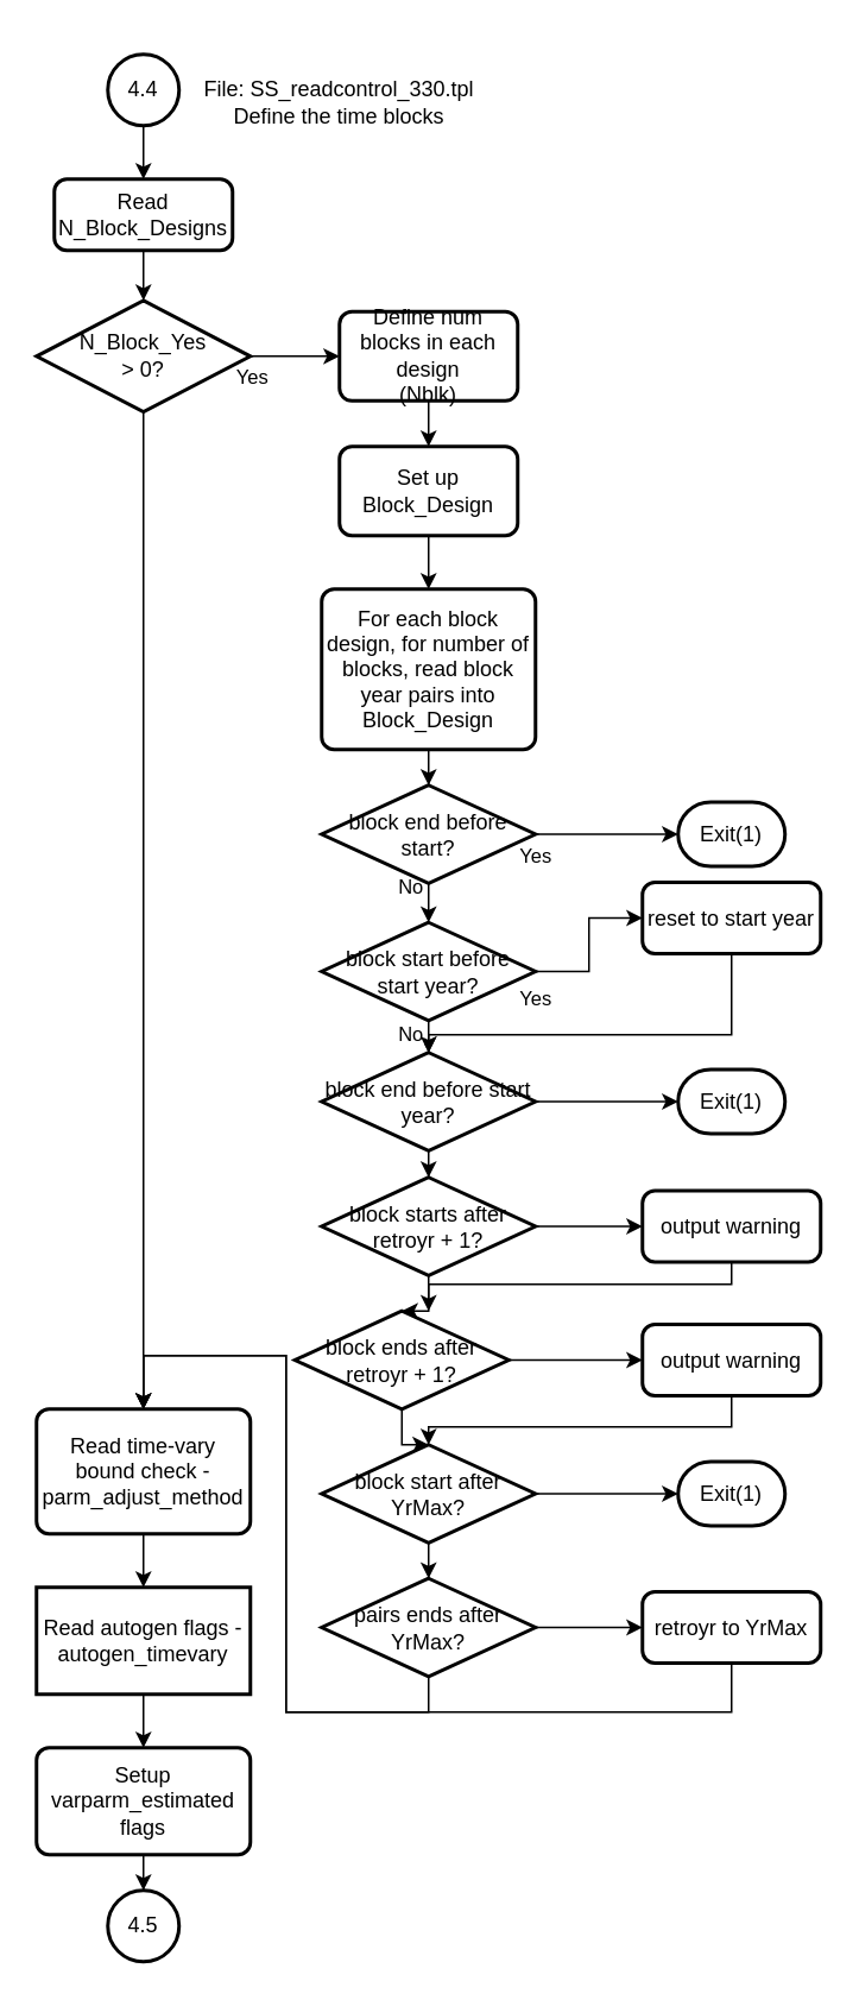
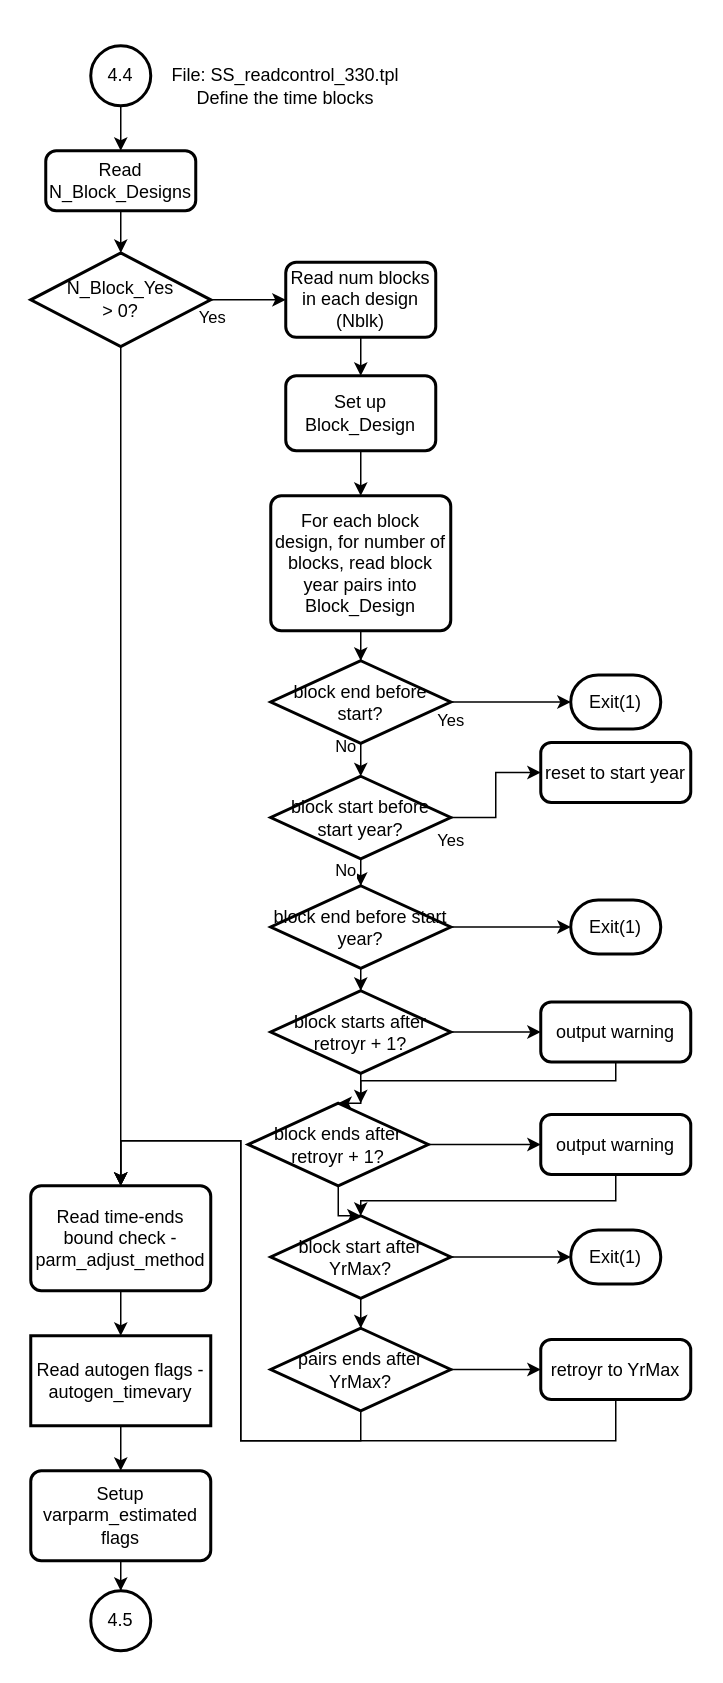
- <mxCell id="8" value="Define num blocks in each design&lt;br&gt;(Nblk)" style="rounded=1;whiteSpace=wrap;html=1;absoluteArcSize=1;arcSize=14;strokeWidth=2;" parent="1" vertex="1"><mxGeometry x="190" y="174.37" width="100" height="50" as="geometry" /></mxCell>
+ <mxCell id="8" value="Read num blocks in each design&lt;br&gt;(Nblk)" style="rounded=1;whiteSpace=wrap;html=1;absoluteArcSize=1;arcSize=14;strokeWidth=2;" parent="1" vertex="1"><mxGeometry x="190" y="174.37" width="100" height="50" as="geometry" /></mxCell>
- <mxCell id="49" style="edgeStyle=orthogonalEdgeStyle;rounded=0;orthogonalLoop=1;jettySize=auto;html=1;" parent="1" source="50" target="34" edge="1"><mxGeometry relative="1" as="geometry"><Array as="points"><mxPoint x="410" y="580" /><mxPoint x="240" y="580" /></Array></mxGeometry></mxCell>
- <mxCell id="13" value="Read time-vary bound check - parm_adjust_method" style="rounded=1;whiteSpace=wrap;html=1;absoluteArcSize=1;arcSize=14;strokeWidth=2;" parent="1" vertex="1"><mxGeometry x="20" y="790" width="120" height="70" as="geometry" /></mxCell>
+ <mxCell id="13" value="Read time-ends bound check - parm_adjust_method" style="rounded=1;whiteSpace=wrap;html=1;absoluteArcSize=1;arcSize=14;strokeWidth=2;" parent="1" vertex="1"><mxGeometry x="20" y="790" width="120" height="70" as="geometry" /></mxCell>
